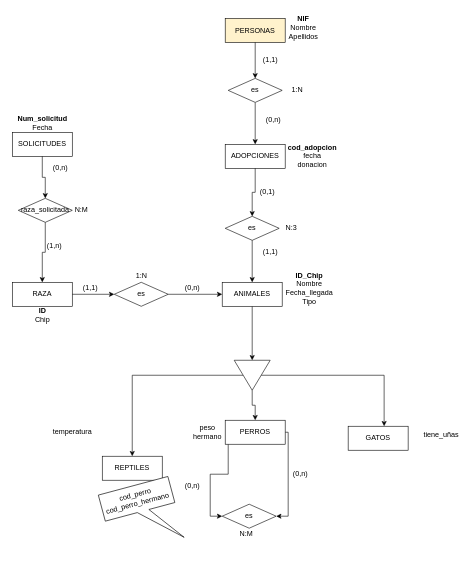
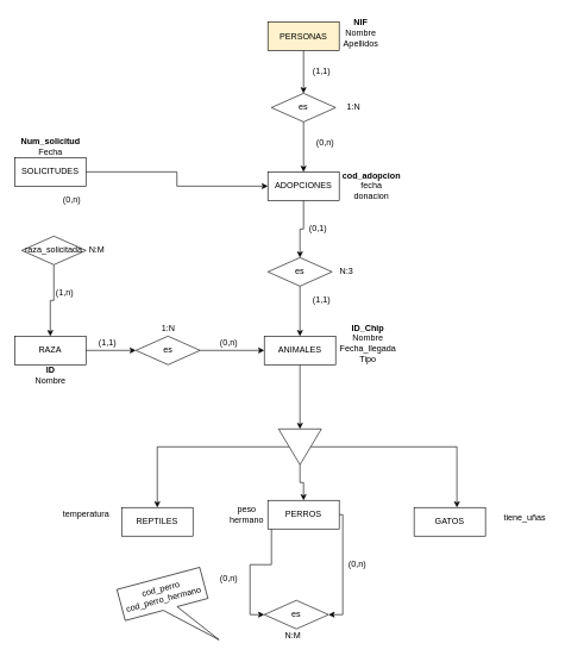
- <mxCell id="25" style="edgeStyle=orthogonalEdgeStyle;rounded=0;orthogonalLoop=1;jettySize=auto;html=1;entryX=0.5;entryY=0;entryDx=0;entryDy=0;" parent="1" source="23" target="24" edge="1"><mxGeometry relative="1" as="geometry"><mxPoint x="70" y="260" as="sourcePoint" /><mxPoint x="70" y="470" as="targetPoint" /></mxGeometry></mxCell>
+ <mxCell id="25" style="edgeStyle=orthogonalEdgeStyle;rounded=0;orthogonalLoop=1;jettySize=auto;html=1;" parent="1" source="23" target="34" edge="1"><mxGeometry relative="1" as="geometry"><mxPoint x="70" y="260" as="sourcePoint" /><mxPoint x="70" y="470" as="targetPoint" /></mxGeometry></mxCell>
- <mxCell id="30" value="&lt;div&gt;&lt;b&gt;ID&lt;/b&gt;&lt;/div&gt;&lt;div&gt;Chip&lt;br&gt;&lt;b&gt;&lt;/b&gt;&lt;/div&gt;" style="text;html=1;align=center;verticalAlign=middle;resizable=0;points=[];autosize=1;" parent="1" vertex="1"><mxGeometry x="40" y="510" width="60" height="30" as="geometry" /></mxCell>
+ <mxCell id="30" value="&lt;div&gt;&lt;b&gt;ID&lt;/b&gt;&lt;/div&gt;&lt;div&gt;Nombre&lt;br&gt;&lt;b&gt;&lt;/b&gt;&lt;/div&gt;" style="text;html=1;align=center;verticalAlign=middle;resizable=0;points=[];autosize=1;" parent="1" vertex="1"><mxGeometry x="40" y="510" width="60" height="30" as="geometry" /></mxCell>
- <mxCell id="8" value="REPTILES" style="rounded=0;whiteSpace=wrap;html=1;" parent="1" vertex="1"><mxGeometry x="170" y="760" width="100" height="40" as="geometry" /></mxCell>
+ <mxCell id="8" value="REPTILES" style="rounded=0;whiteSpace=wrap;html=1;" parent="1" vertex="1"><mxGeometry x="170" y="710" width="100" height="40" as="geometry" /></mxCell>
